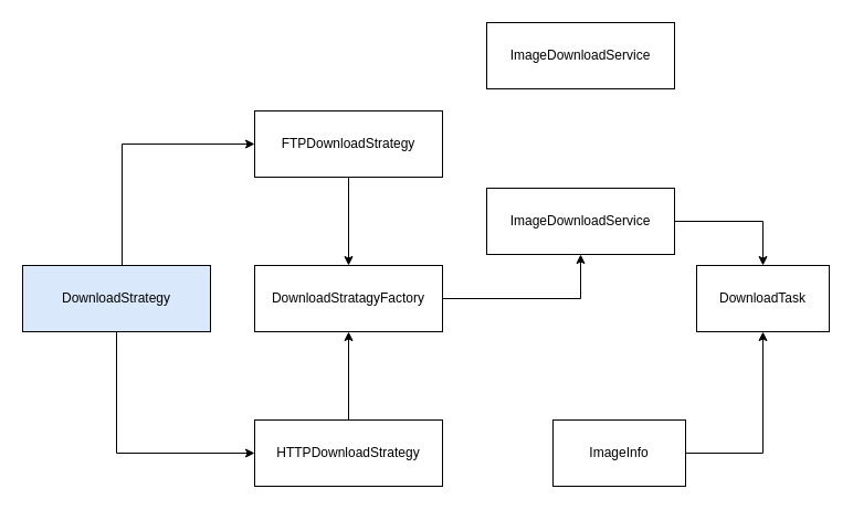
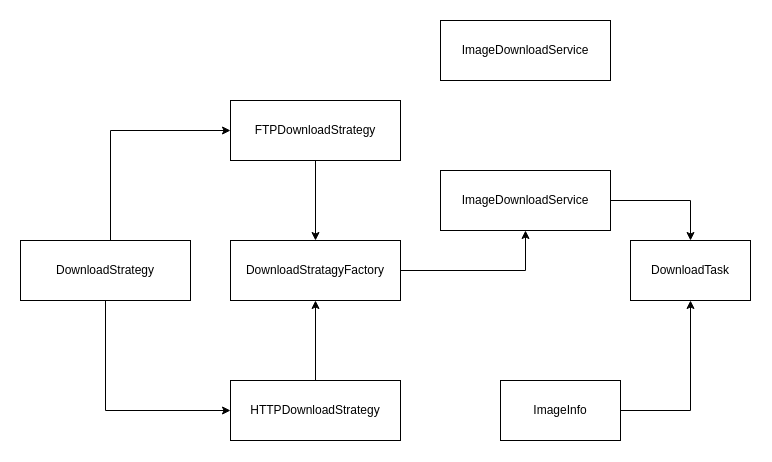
- <mxCell id="15" value="DownloadStrategy" style="rounded=0;whiteSpace=wrap;html=1;fillColor=#dae8fc;" vertex="1" parent="1"><mxGeometry x="20" y="240" width="170" height="60" as="geometry" /></mxCell>
+ <mxCell id="15" value="DownloadStrategy" style="rounded=0;whiteSpace=wrap;html=1;" vertex="1" parent="1"><mxGeometry x="20" y="240" width="170" height="60" as="geometry" /></mxCell>
